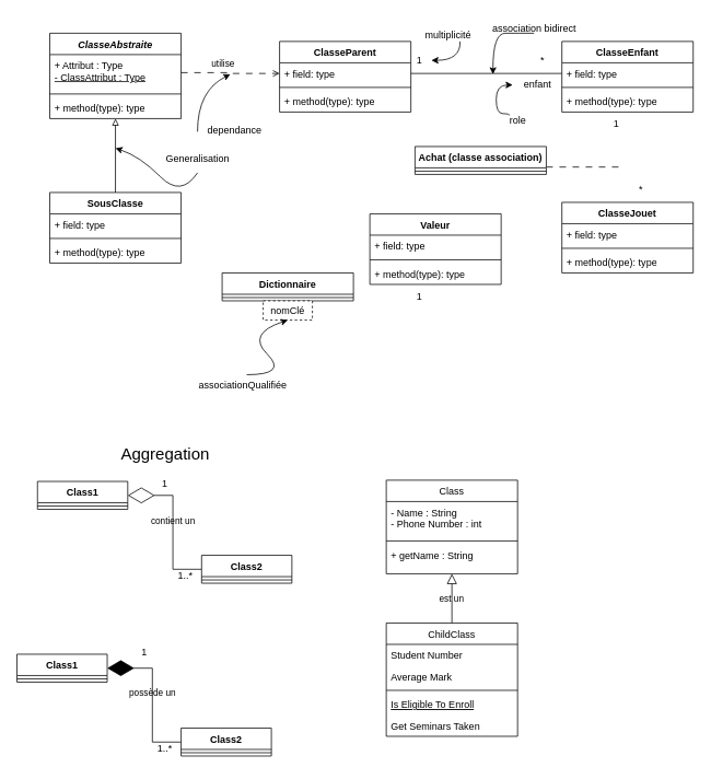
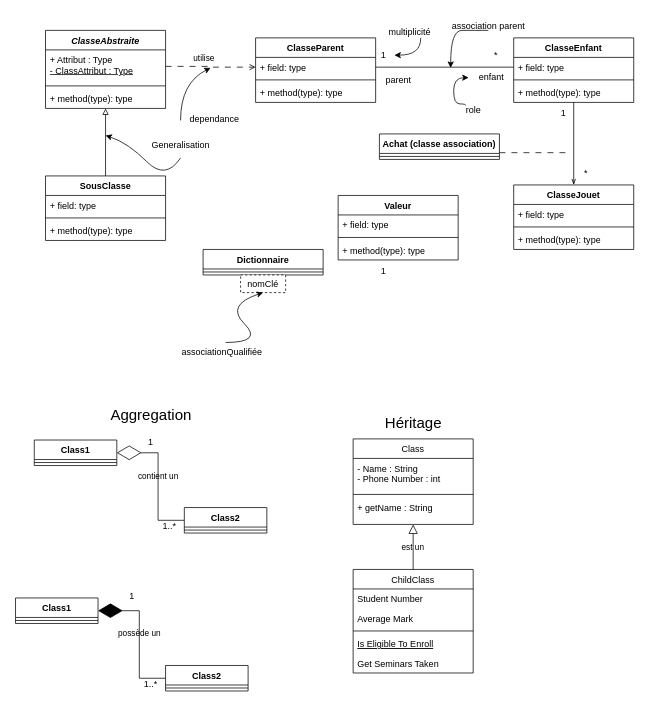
- <mxCell id="53" value="association bidirect" style="text;html=1;align=center;verticalAlign=middle;resizable=0;points=[];autosize=1;strokeColor=none;fillColor=none;labelBackgroundColor=none;" parent="1" vertex="1"><mxGeometry x="585" width="130" height="30" as="geometry" y="20" /></mxCell>
+ <mxCell id="53" value="association parent" style="text;html=1;align=center;verticalAlign=middle;resizable=0;points=[];autosize=1;strokeColor=none;fillColor=none;labelBackgroundColor=none;" parent="1" vertex="1"><mxGeometry x="585" width="130" height="30" as="geometry" y="20" /></mxCell>
+ <mxCell id="49" value="parent" style="text;html=1;align=center;verticalAlign=middle;resizable=0;points=[];autosize=1;strokeColor=none;fillColor=none;labelBackgroundColor=none;" parent="1" vertex="1"><mxGeometry x="500" y="92" width="60" height="30" as="geometry" /></mxCell>
+ <mxCell id="75" style="edgeStyle=orthogonalEdgeStyle;rounded=0;orthogonalLoop=1;jettySize=auto;html=1;endArrow=none;endFill=0;startArrow=openThin;startFill=0;" edge="1" parent="1" source="76" target="42"><mxGeometry relative="1" as="geometry" /></mxCell>
+ <mxCell id="74" value="&lt;font style=&quot;font-size: 20px;&quot;&gt;Héritage&lt;/font&gt;" style="text;html=1;align=center;verticalAlign=middle;resizable=0;points=[];autosize=1;strokeColor=none;fillColor=none;" parent="1" vertex="1"><mxGeometry x="500" y="541.5" width="100" height="40" as="geometry" /></mxCell>
